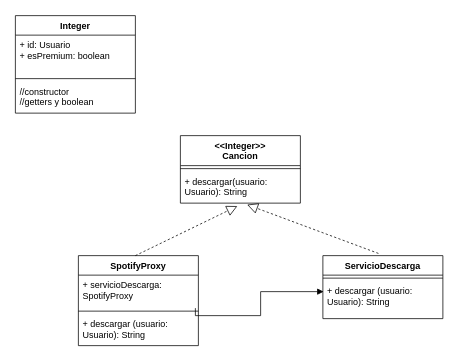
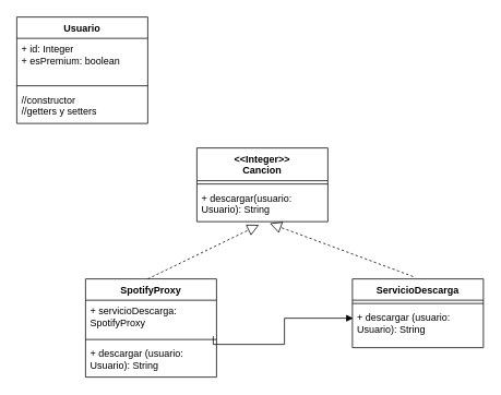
- <mxCell id="2" value="Integer" style="swimlane;fontStyle=1;align=center;verticalAlign=top;childLayout=stackLayout;horizontal=1;startSize=26;horizontalStack=0;resizeParent=1;resizeParentMax=0;resizeLast=0;collapsible=1;marginBottom=0;whiteSpace=wrap;html=1;" vertex="1" parent="1"><mxGeometry x="20" y="20" width="160" height="130" as="geometry" /></mxCell>
+ <mxCell id="2" value="Usuario" style="swimlane;fontStyle=1;align=center;verticalAlign=top;childLayout=stackLayout;horizontal=1;startSize=26;horizontalStack=0;resizeParent=1;resizeParentMax=0;resizeLast=0;collapsible=1;marginBottom=0;whiteSpace=wrap;html=1;" vertex="1" parent="1"><mxGeometry x="20" y="20" width="160" height="130" as="geometry" /></mxCell>
- <mxCell id="3" value="+ id: Usuario&lt;br&gt;+ esPremium: boolean&amp;nbsp;" style="text;strokeColor=none;fillColor=none;align=left;verticalAlign=top;spacingLeft=4;spacingRight=4;overflow=hidden;rotatable=0;points=[[0,0.5],[1,0.5]];portConstraint=eastwest;whiteSpace=wrap;html=1;" vertex="1" parent="2"><mxGeometry y="26" width="160" height="54" as="geometry" /></mxCell>
+ <mxCell id="3" value="+ id: Integer&lt;br&gt;+ esPremium: boolean&amp;nbsp;" style="text;strokeColor=none;fillColor=none;align=left;verticalAlign=top;spacingLeft=4;spacingRight=4;overflow=hidden;rotatable=0;points=[[0,0.5],[1,0.5]];portConstraint=eastwest;whiteSpace=wrap;html=1;" vertex="1" parent="2"><mxGeometry y="26" width="160" height="54" as="geometry" /></mxCell>
- <mxCell id="5" value="//constructor&lt;br&gt;//getters y boolean" style="text;strokeColor=none;fillColor=none;align=left;verticalAlign=top;spacingLeft=4;spacingRight=4;overflow=hidden;rotatable=0;points=[[0,0.5],[1,0.5]];portConstraint=eastwest;whiteSpace=wrap;html=1;" vertex="1" parent="2"><mxGeometry y="88" width="160" height="42" as="geometry" /></mxCell>
+ <mxCell id="5" value="//constructor&lt;br&gt;//getters y setters" style="text;strokeColor=none;fillColor=none;align=left;verticalAlign=top;spacingLeft=4;spacingRight=4;overflow=hidden;rotatable=0;points=[[0,0.5],[1,0.5]];portConstraint=eastwest;whiteSpace=wrap;html=1;" vertex="1" parent="2"><mxGeometry y="88" width="160" height="42" as="geometry" /></mxCell>
